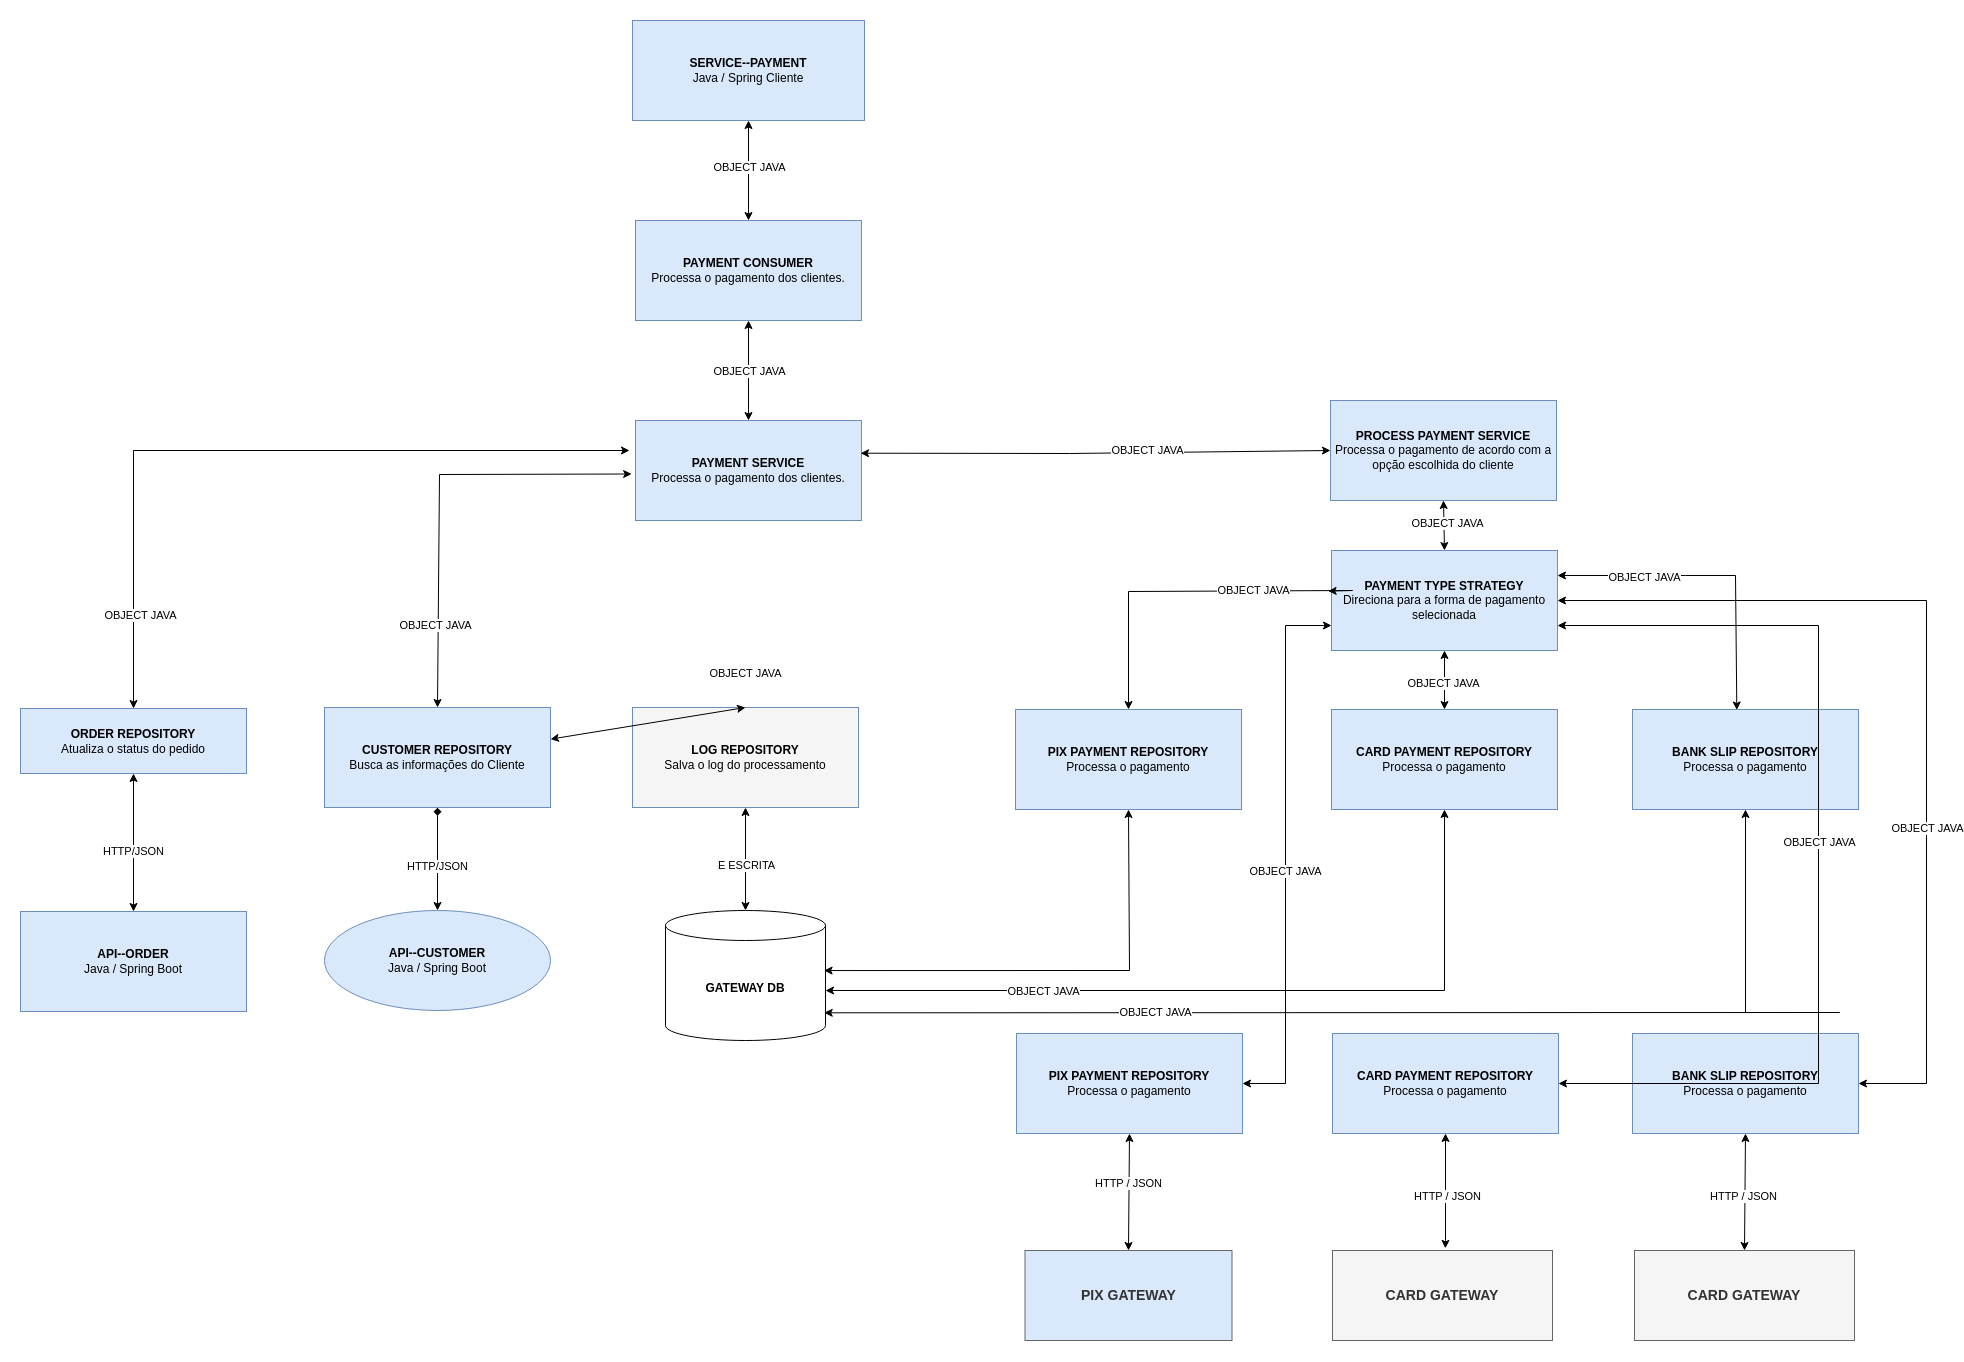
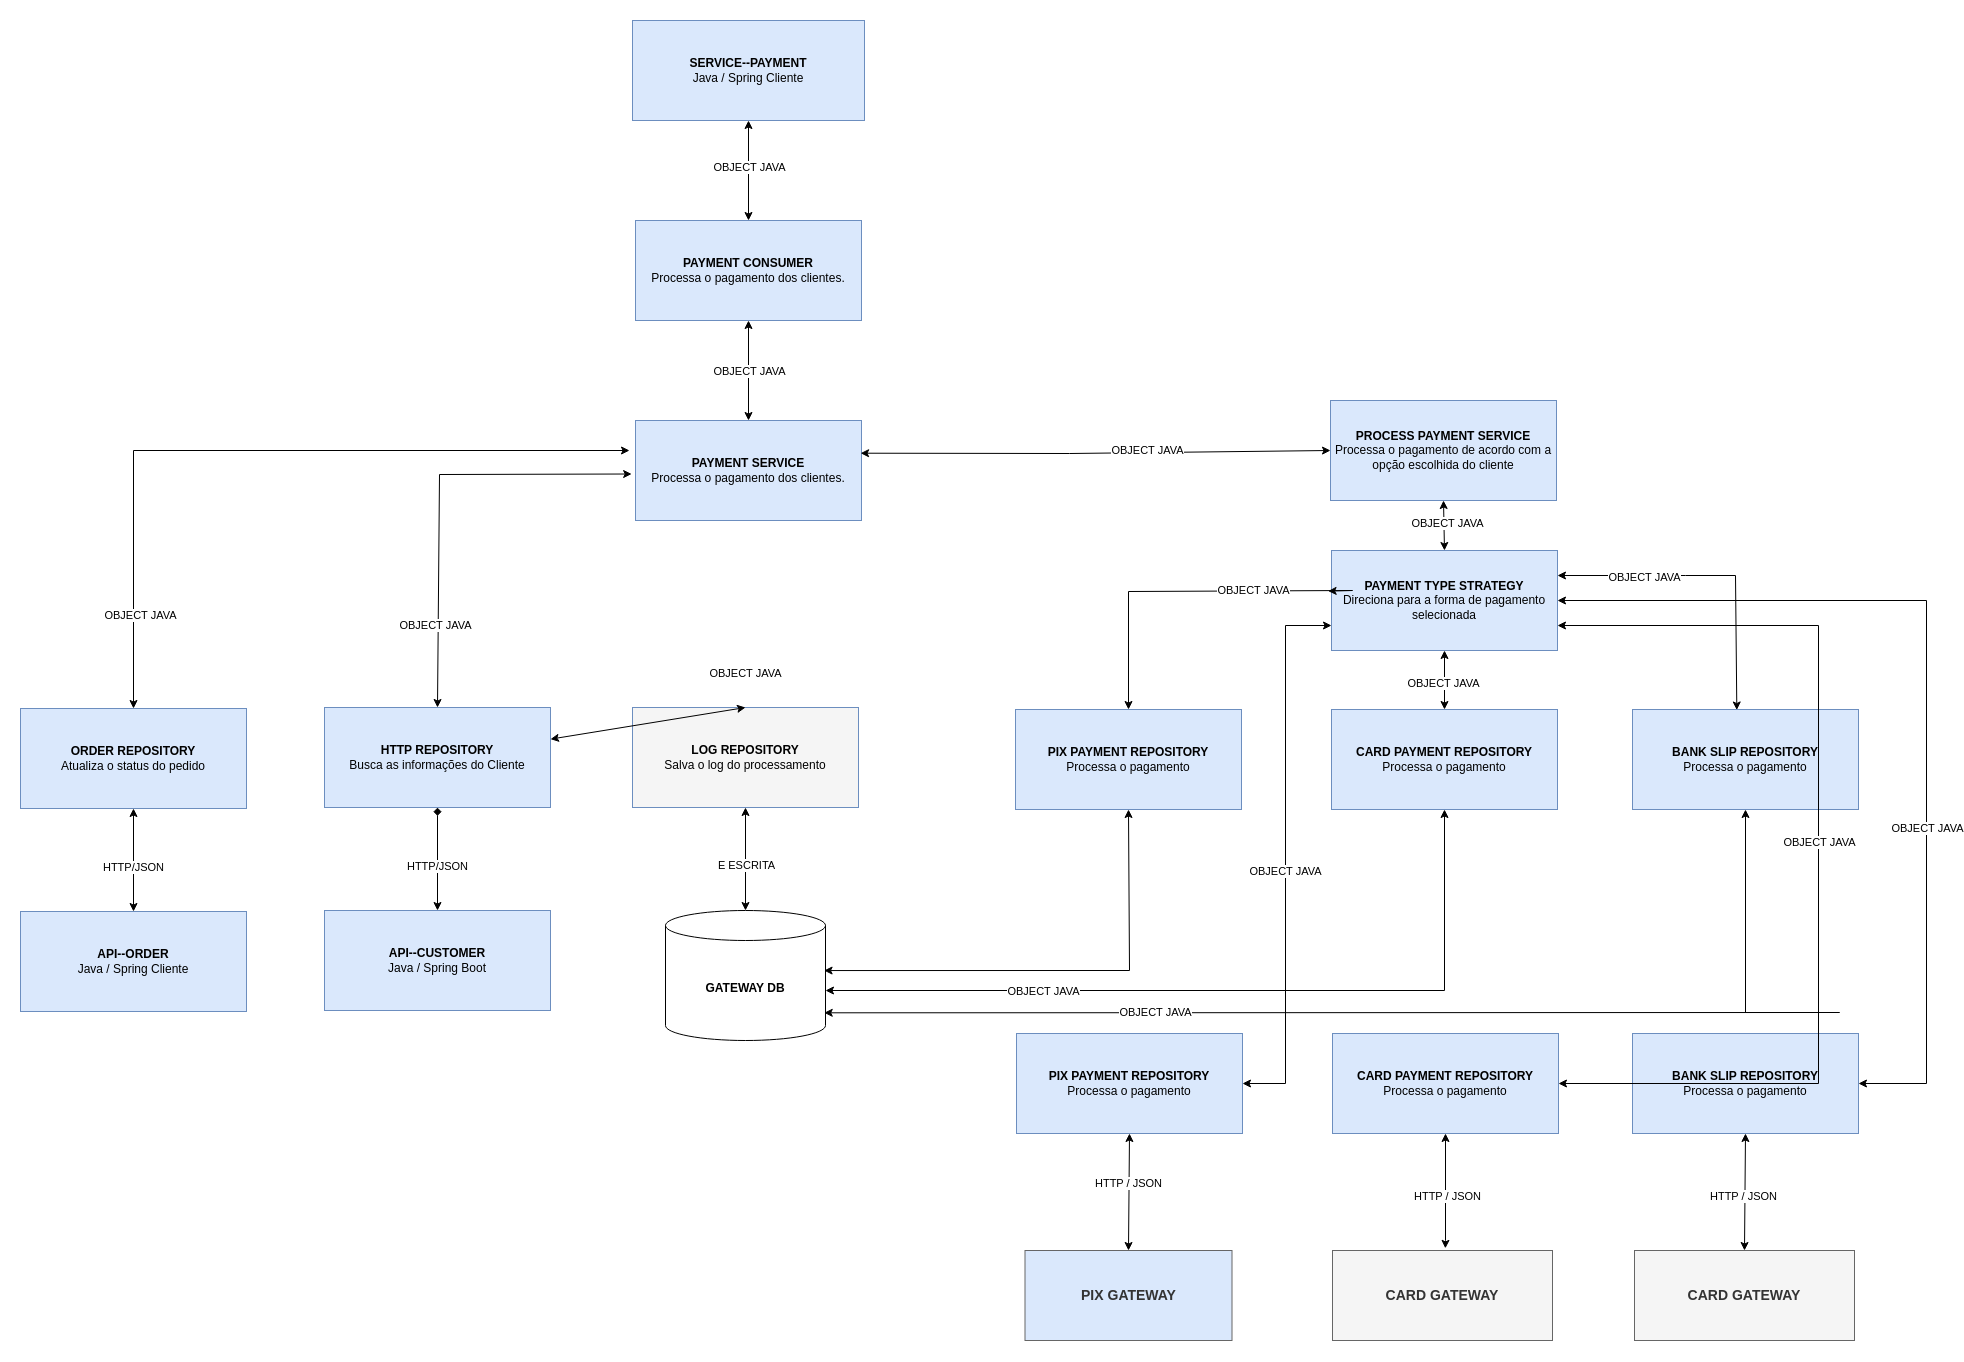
- <mxCell id="23" value="&lt;font style=&quot;font-size: 12px;&quot;&gt;&lt;b style=&quot;border-color: var(--border-color);&quot;&gt;ORDER REPOSITORY&lt;/b&gt;&lt;br style=&quot;border-color: var(--border-color);&quot;&gt;Atualiza o status do pedido&lt;/font&gt;" style="rounded=0;whiteSpace=wrap;html=1;fillColor=#dae8fc;strokeColor=#6c8ebf;" vertex="1" parent="1"><mxGeometry x="20" y="708" width="226" height="65" as="geometry" /></mxCell>
+ <mxCell id="23" value="&lt;font style=&quot;font-size: 12px;&quot;&gt;&lt;b style=&quot;border-color: var(--border-color);&quot;&gt;ORDER REPOSITORY&lt;/b&gt;&lt;br style=&quot;border-color: var(--border-color);&quot;&gt;Atualiza o status do pedido&lt;/font&gt;" style="rounded=0;whiteSpace=wrap;html=1;fillColor=#dae8fc;strokeColor=#6c8ebf;" vertex="1" parent="1"><mxGeometry x="20" y="708" width="226" height="100" as="geometry" /></mxCell>
- <mxCell id="15" value="&lt;font style=&quot;font-size: 12px;&quot;&gt;&lt;b style=&quot;border-color: var(--border-color);&quot;&gt;CUSTOMER REPOSITORY&lt;/b&gt;&lt;br style=&quot;border-color: var(--border-color);&quot;&gt;Busca as informações do Cliente&lt;/font&gt;" style="rounded=0;whiteSpace=wrap;html=1;fillColor=#dae8fc;strokeColor=#6c8ebf;" vertex="1" parent="1"><mxGeometry x="324" y="707" width="226" height="100" as="geometry" /></mxCell>
+ <mxCell id="15" value="&lt;font style=&quot;font-size: 12px;&quot;&gt;&lt;b style=&quot;border-color: var(--border-color);&quot;&gt;HTTP REPOSITORY&lt;/b&gt;&lt;br style=&quot;border-color: var(--border-color);&quot;&gt;Busca as informações do Cliente&lt;/font&gt;" style="rounded=0;whiteSpace=wrap;html=1;fillColor=#dae8fc;strokeColor=#6c8ebf;" vertex="1" parent="1"><mxGeometry x="324" y="707" width="226" height="100" as="geometry" /></mxCell>
- <mxCell id="16" value="&lt;b&gt;API--CUSTOMER&lt;/b&gt;&lt;div&gt;Java / Spring Boot&lt;/div&gt;" style="ellipse;whiteSpace=wrap;html=1;fillColor=#dae8fc;strokeColor=#6c8ebf;" vertex="1" parent="1"><mxGeometry x="324" y="910" width="226" height="100" as="geometry" /></mxCell>
+ <mxCell id="16" value="&lt;b&gt;API--CUSTOMER&lt;/b&gt;&lt;div&gt;Java / Spring Boot&lt;/div&gt;" style="rounded=0;whiteSpace=wrap;html=1;fillColor=#dae8fc;strokeColor=#6c8ebf;" vertex="1" parent="1"><mxGeometry x="324" y="910" width="226" height="100" as="geometry" /></mxCell>
- <mxCell id="24" value="&lt;b&gt;API--ORDER&lt;/b&gt;&lt;div&gt;Java / Spring Boot&lt;/div&gt;" style="rounded=0;whiteSpace=wrap;html=1;fillColor=#dae8fc;strokeColor=#6c8ebf;" vertex="1" parent="1"><mxGeometry x="20" y="911" width="226" height="100" as="geometry" /></mxCell>
+ <mxCell id="24" value="&lt;b&gt;API--ORDER&lt;/b&gt;&lt;div&gt;Java / Spring Cliente&lt;/div&gt;" style="rounded=0;whiteSpace=wrap;html=1;fillColor=#dae8fc;strokeColor=#6c8ebf;" vertex="1" parent="1"><mxGeometry x="20" y="911" width="226" height="100" as="geometry" /></mxCell>
